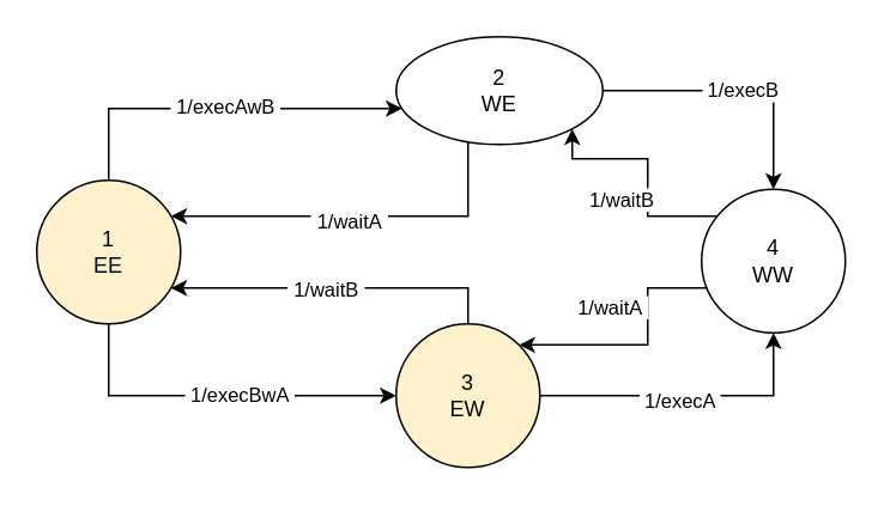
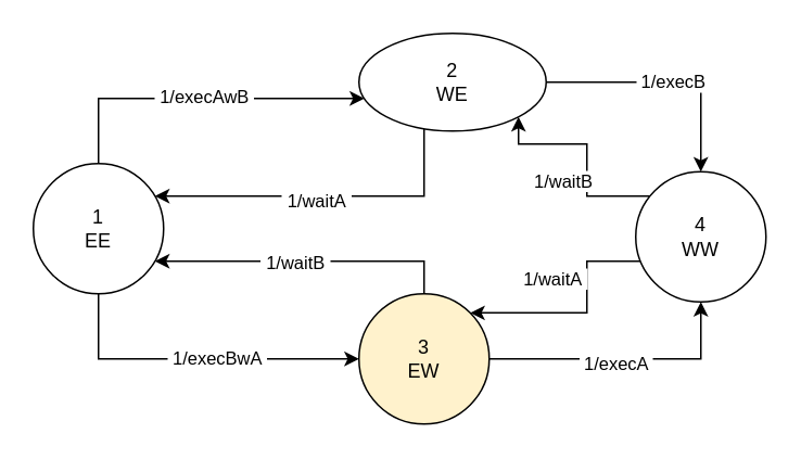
- <mxCell id="6" value="1&lt;br&gt;EE" style="ellipse;whiteSpace=wrap;html=1;aspect=fixed;fillColor=#fff2cc;" vertex="1" parent="1"><mxGeometry x="20" y="100" width="80" height="80" as="geometry" /></mxCell>
+ <mxCell id="6" value="1&lt;br&gt;EE" style="ellipse;whiteSpace=wrap;html=1;aspect=fixed;" vertex="1" parent="1"><mxGeometry x="20" y="100" width="80" height="80" as="geometry" /></mxCell>
